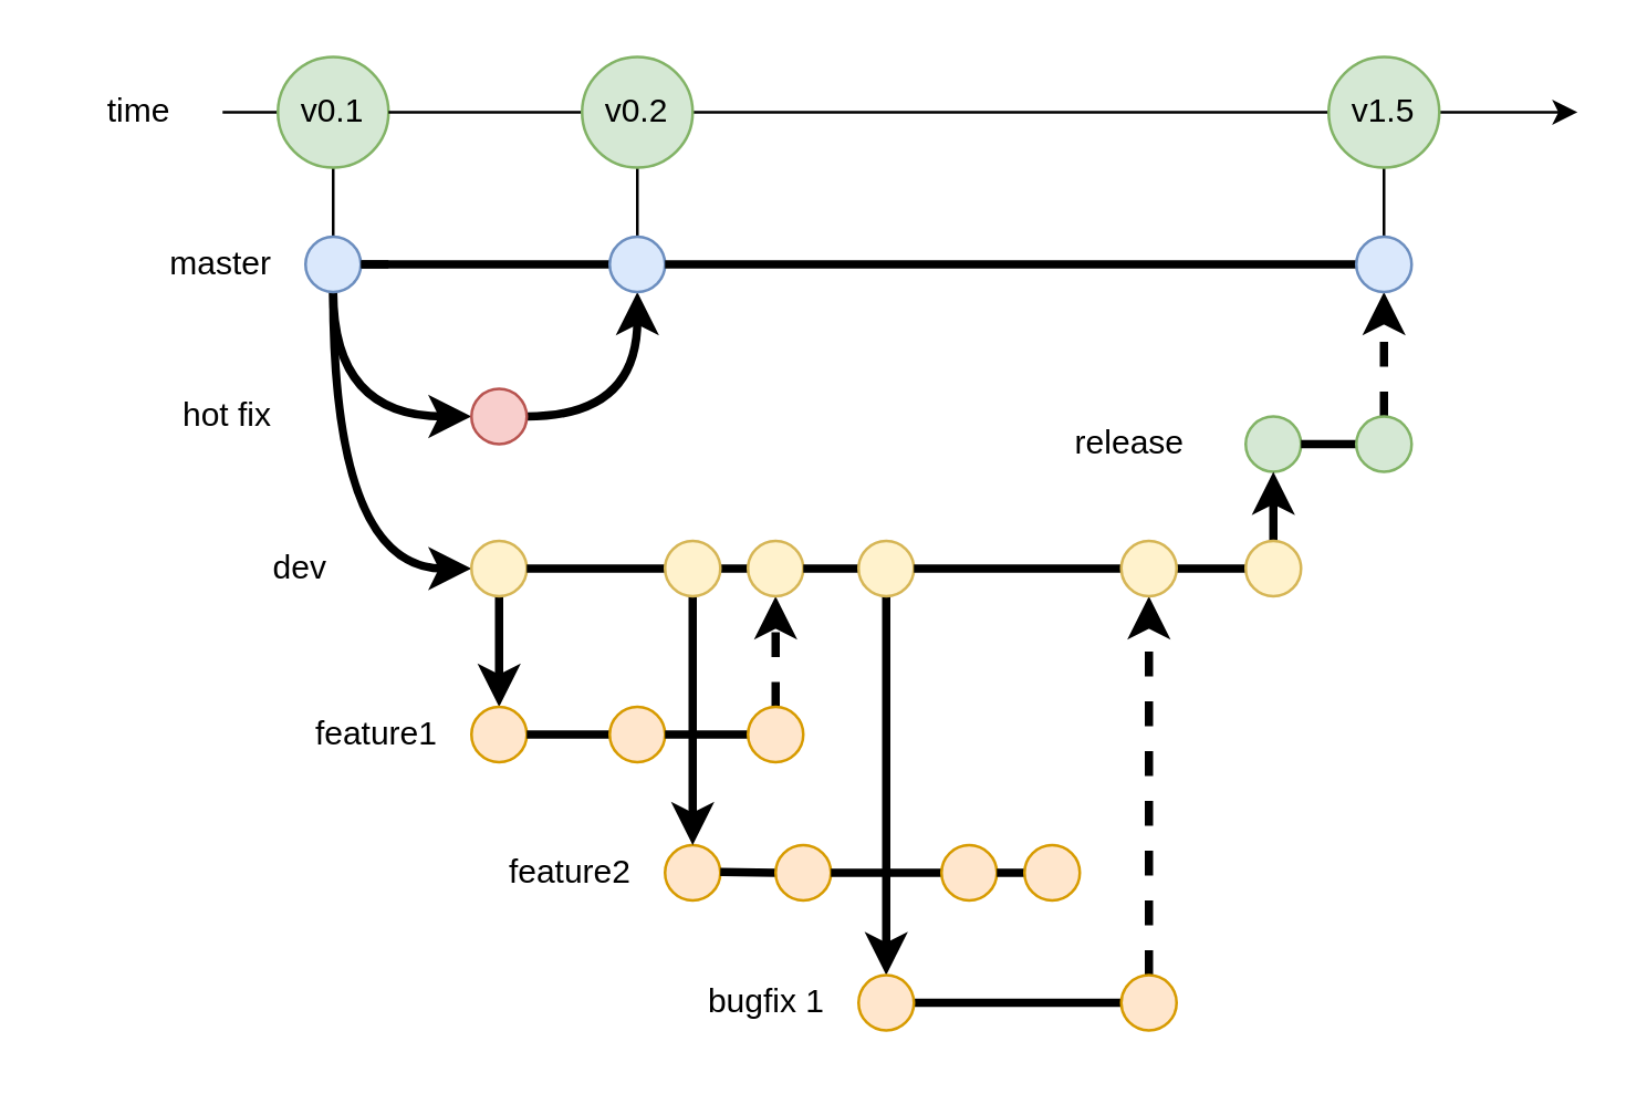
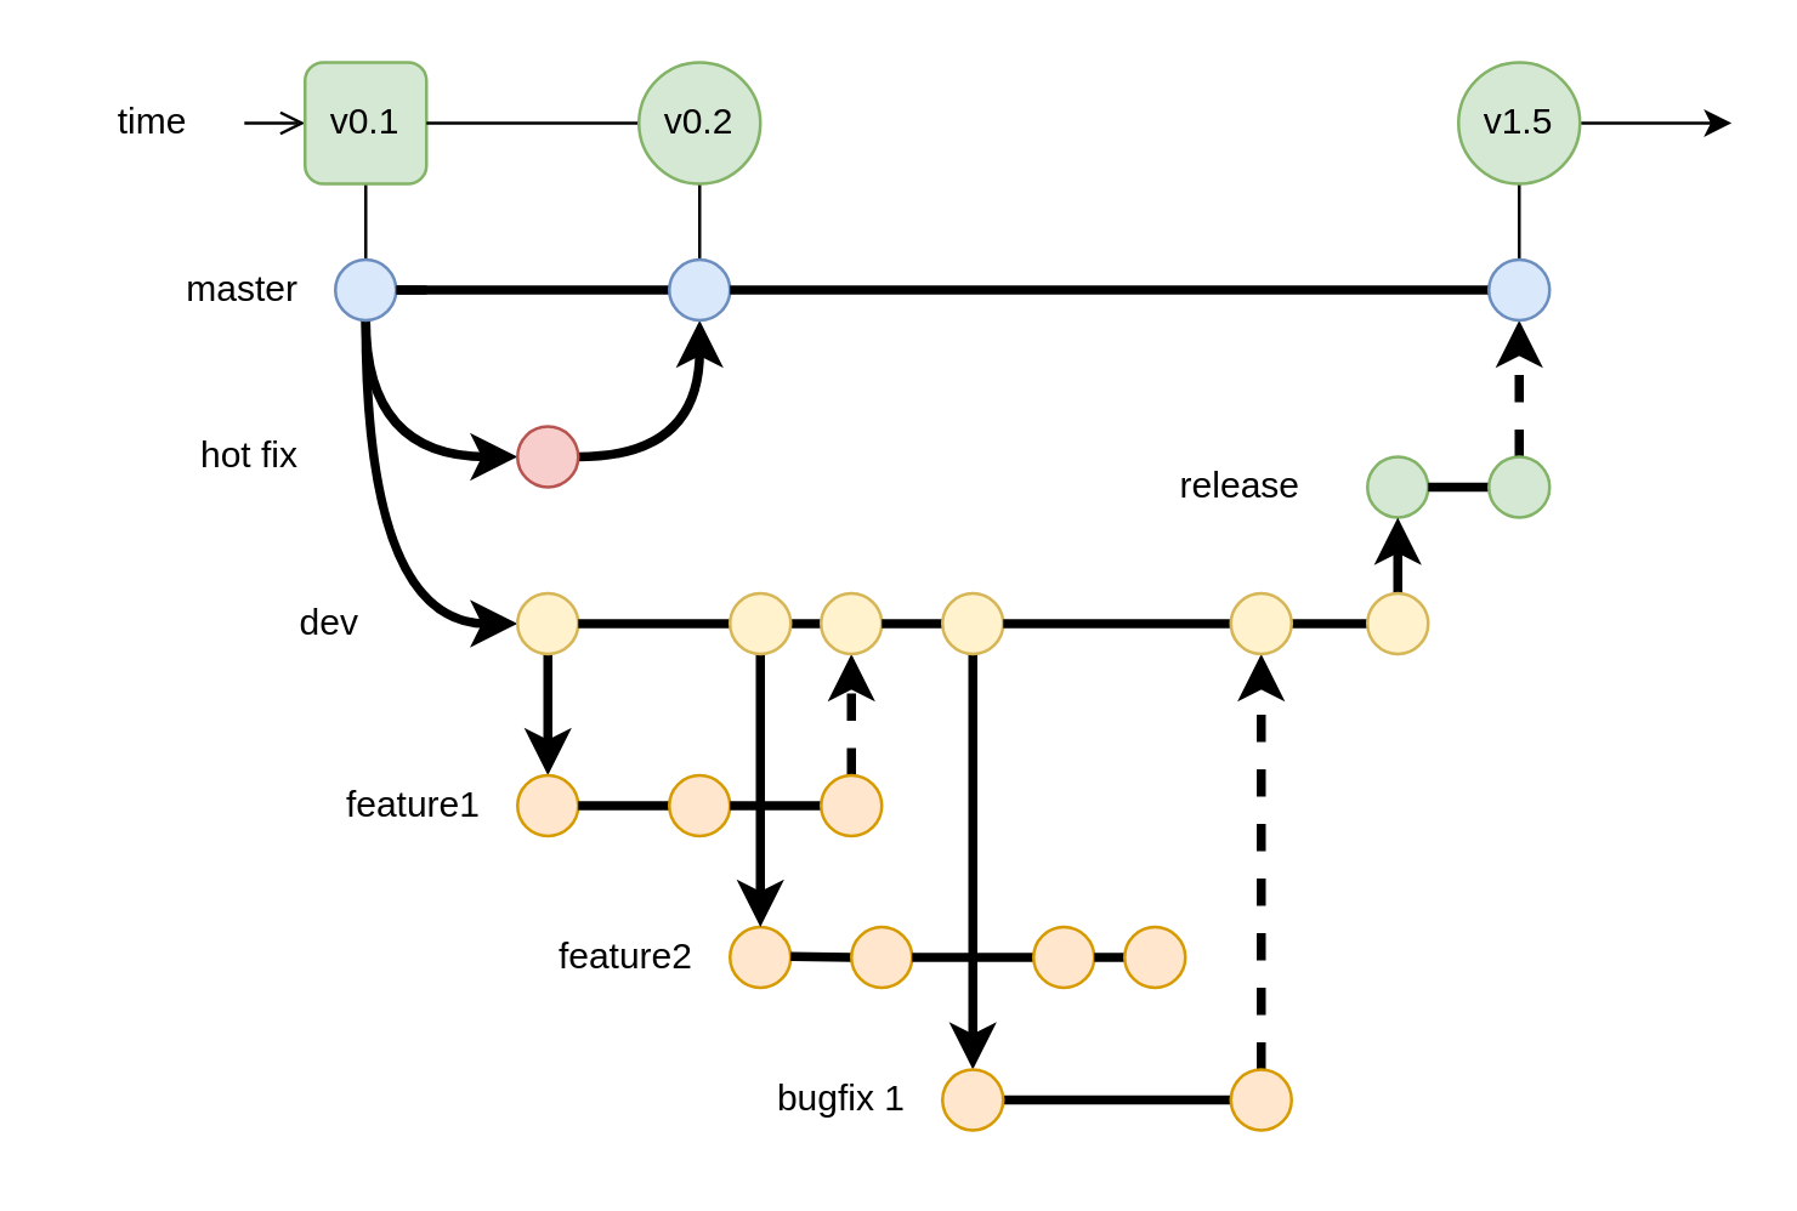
- <mxCell id="57" value="" style="endArrow=none;html=1;rounded=0;endFill=0;" edge="1" parent="1" source="64" target="58"><mxGeometry width="50" height="50" relative="1" as="geometry"><mxPoint x="0" y="39.66" as="sourcePoint" /><mxPoint x="570" y="40" as="targetPoint" /></mxGeometry></mxCell>
+ <mxCell id="57" value="" style="endArrow=open;html=1;rounded=0;endFill=0;" edge="1" parent="1" source="64" target="58"><mxGeometry width="50" height="50" relative="1" as="geometry"><mxPoint x="0" y="39.66" as="sourcePoint" /><mxPoint x="570" y="40" as="targetPoint" /></mxGeometry></mxCell>
- <mxCell id="58" value="v0.1" style="ellipse;whiteSpace=wrap;html=1;aspect=fixed;fillColor=#d5e8d4;strokeColor=#82b366;" vertex="1" parent="1"><mxGeometry x="100" y="20" width="40" height="40" as="geometry" /></mxCell>
+ <mxCell id="58" value="v0.1" style="whiteSpace=wrap;html=1;aspect=fixed;fillColor=#d5e8d4;strokeColor=#82b366;rounded=1;" vertex="1" parent="1"><mxGeometry x="100" y="20" width="40" height="40" as="geometry" /></mxCell>
- <mxCell id="59" value="" style="endArrow=none;html=1;rounded=0;endFill=0;" edge="1" parent="1" source="58" target="60"><mxGeometry width="50" height="50" relative="1" as="geometry"><mxPoint x="140" y="40" as="sourcePoint" /><mxPoint x="570" y="40" as="targetPoint" /></mxGeometry></mxCell>
+ <mxCell id="59" value="" style="endArrow=none;html=1;rounded=0;endFill=0;" edge="1" parent="1" source="58" target="61"><mxGeometry width="50" height="50" relative="1" as="geometry"><mxPoint x="140" y="40" as="sourcePoint" /><mxPoint x="570" y="40" as="targetPoint" /></mxGeometry></mxCell>
